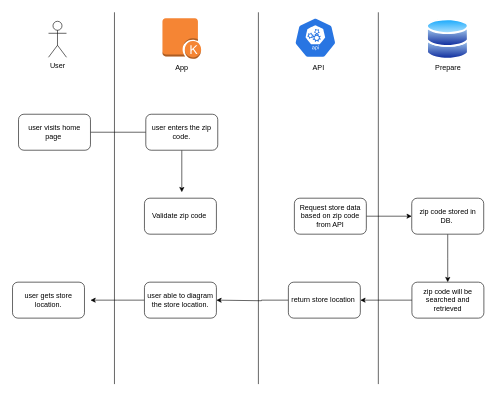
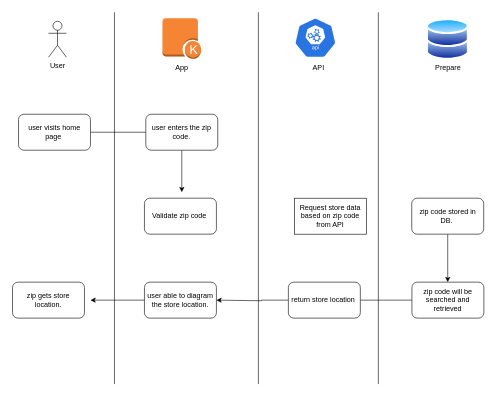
- <mxCell id="18" value="Request store data based on zip code from API" style="rounded=1;whiteSpace=wrap;html=1;" vertex="1" parent="1"><mxGeometry x="490" y="330" width="120" height="60" as="geometry" /></mxCell>
+ <mxCell id="18" value="Request store data based on zip code from API" style="whiteSpace=wrap;html=1;rounded=0;" vertex="1" parent="1"><mxGeometry x="490" y="330" width="120" height="60" as="geometry" /></mxCell>
- <mxCell id="17" style="edgeStyle=orthogonalEdgeStyle;rounded=0;orthogonalLoop=1;jettySize=auto;html=1;entryX=0;entryY=0.5;entryDx=0;entryDy=0;" edge="1" parent="1" source="18" target="20"><mxGeometry relative="1" as="geometry" /></mxCell>
- <mxCell id="27" value="user gets store location." style="rounded=1;whiteSpace=wrap;html=1;" vertex="1" parent="1"><mxGeometry x="20" y="470" width="120" height="60" as="geometry" /></mxCell>
+ <mxCell id="27" value="zip gets store location." style="rounded=1;whiteSpace=wrap;html=1;" vertex="1" parent="1"><mxGeometry x="20" y="470" width="120" height="60" as="geometry" /></mxCell>
- <mxCell id="21" style="edgeStyle=orthogonalEdgeStyle;rounded=0;orthogonalLoop=1;jettySize=auto;html=1;entryX=1;entryY=0.5;entryDx=0;entryDy=0;" edge="1" parent="1" source="22" target="24"><mxGeometry relative="1" as="geometry" /></mxCell>
+ <mxCell id="21" style="edgeStyle=orthogonalEdgeStyle;rounded=0;orthogonalLoop=1;jettySize=auto;html=1;entryX=1;entryY=0.5;entryDx=0;entryDy=0;endArrow=none;" edge="1" parent="1" source="22" target="24"><mxGeometry relative="1" as="geometry" /></mxCell>
